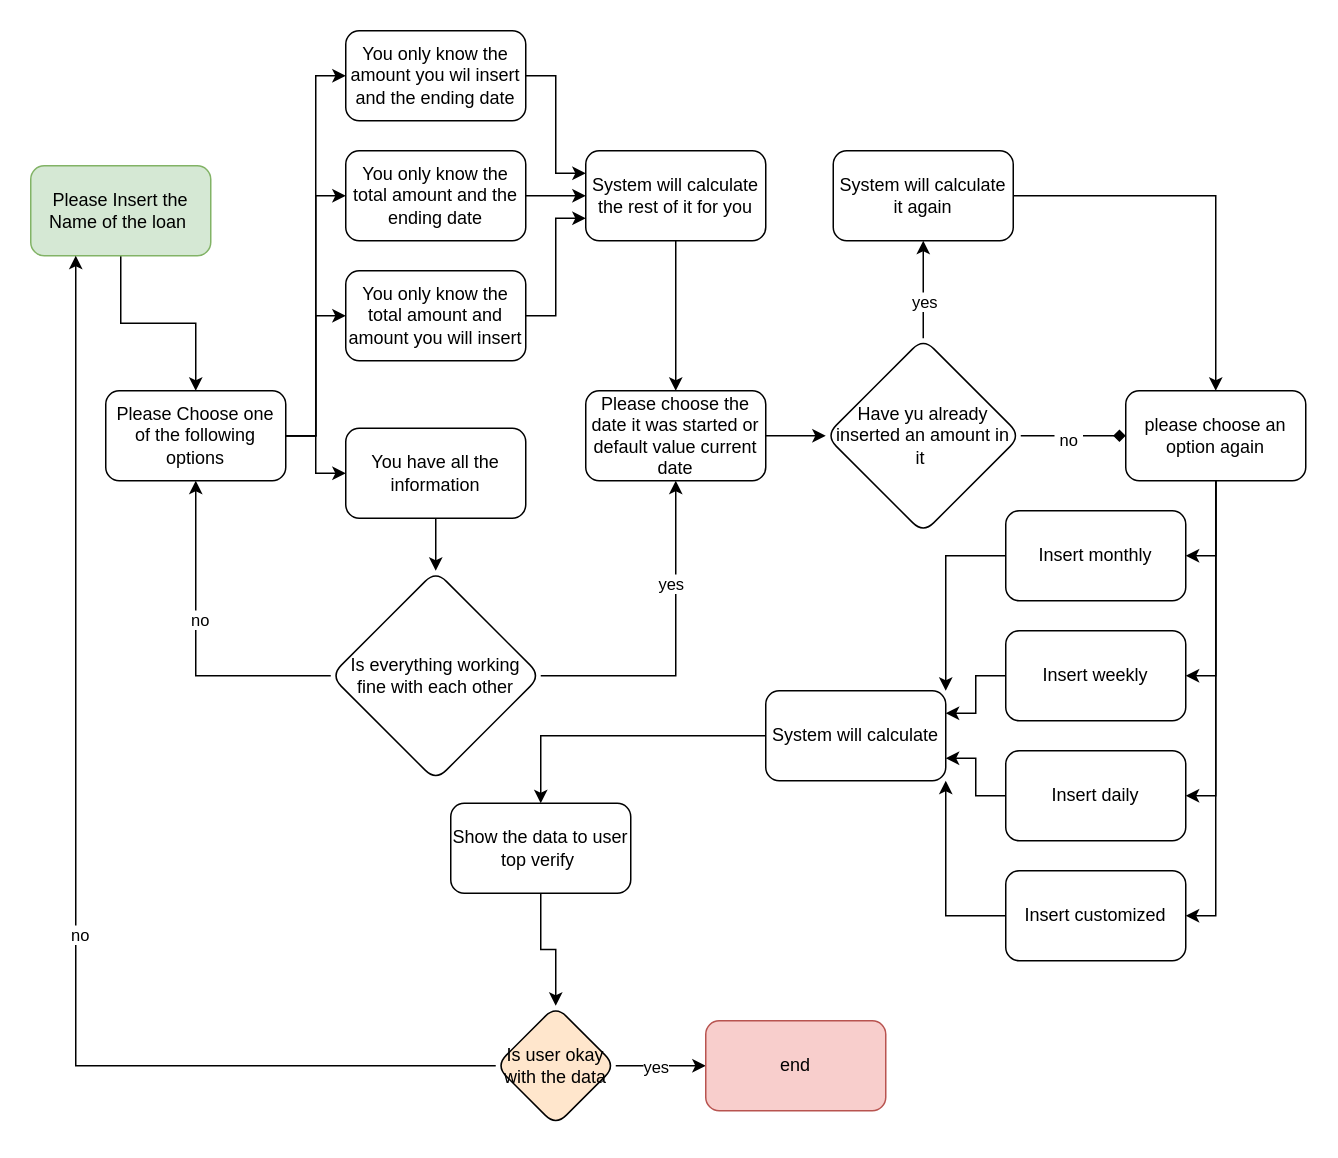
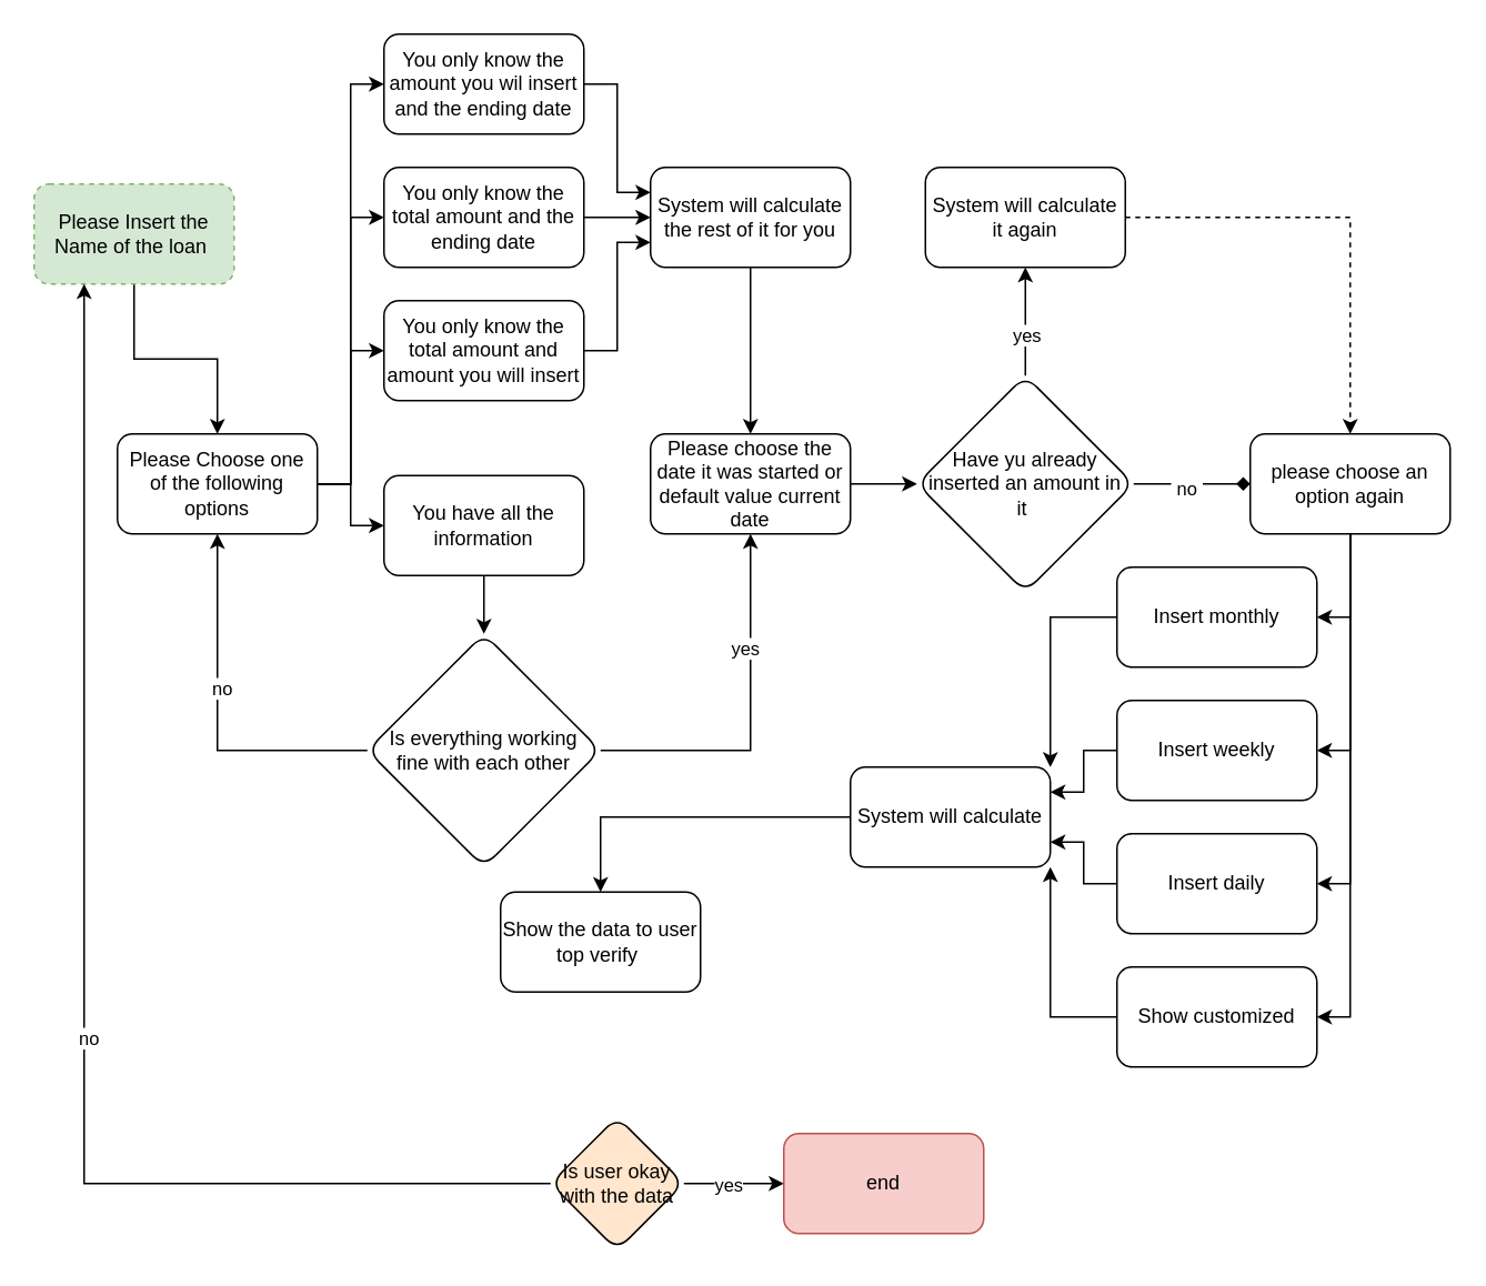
- <mxCell id="26" style="edgeStyle=orthogonalEdgeStyle;rounded=0;orthogonalLoop=1;jettySize=auto;html=1;entryX=0.5;entryY=0;entryDx=0;entryDy=0;" edge="1" parent="1" source="27" target="32"><mxGeometry relative="1" as="geometry" /></mxCell>
+ <mxCell id="26" style="edgeStyle=orthogonalEdgeStyle;rounded=0;orthogonalLoop=1;jettySize=auto;html=1;entryX=0.5;entryY=0;entryDx=0;entryDy=0;dashed=1;" edge="1" parent="1" source="27" target="32"><mxGeometry relative="1" as="geometry" /></mxCell>
- <mxCell id="3" value="Please Insert the Name of the loan&amp;nbsp;" style="rounded=1;whiteSpace=wrap;html=1;fillColor=#d5e8d4;strokeColor=#82b366;" vertex="1" parent="1"><mxGeometry y="110" width="120" height="60" as="geometry" x="20" /></mxCell>
+ <mxCell id="3" value="Please Insert the Name of the loan&amp;nbsp;" style="rounded=1;whiteSpace=wrap;html=1;fillColor=#d5e8d4;strokeColor=#82b366;dashed=1;" vertex="1" parent="1"><mxGeometry y="110" width="120" height="60" as="geometry" x="20" /></mxCell>
- <mxCell id="45" value="Insert customized" style="whiteSpace=wrap;html=1;rounded=1;" vertex="1" parent="1"><mxGeometry x="670" y="580" width="120" height="60" as="geometry" /></mxCell>
+ <mxCell id="45" value="Show customized" style="whiteSpace=wrap;html=1;rounded=1;" vertex="1" parent="1"><mxGeometry x="670" y="580" width="120" height="60" as="geometry" /></mxCell>
- <mxCell id="48" value="" style="edgeStyle=orthogonalEdgeStyle;rounded=0;orthogonalLoop=1;jettySize=auto;html=1;" edge="1" parent="1" source="49" target="54"><mxGeometry relative="1" as="geometry" /></mxCell>
